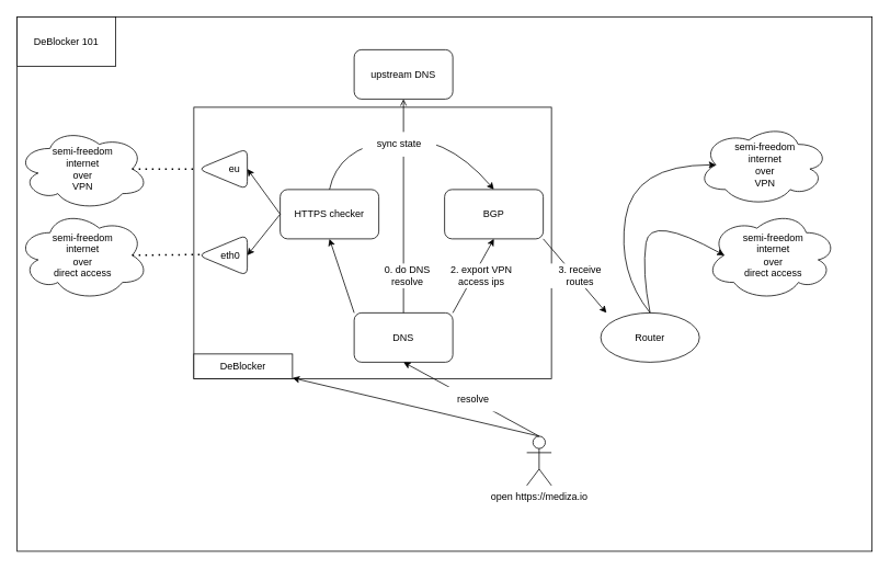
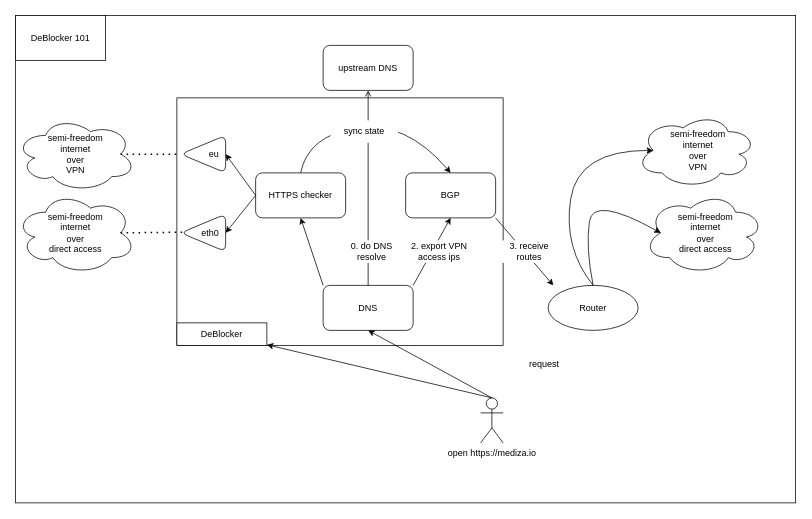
- <mxCell id="33" value="resolve" style="text;html=1;strokeColor=none;fillColor=default;align=center;verticalAlign=middle;whiteSpace=wrap;rounded=0;" vertex="1" parent="1"><mxGeometry x="530" y="470" width="90" height="30" as="geometry" /></mxCell>
+ <mxCell id="35" value="request" style="text;html=1;strokeColor=none;fillColor=default;align=center;verticalAlign=middle;whiteSpace=wrap;rounded=0;" vertex="1" parent="1"><mxGeometry x="680" y="470" width="90" height="30" as="geometry" /></mxCell>
